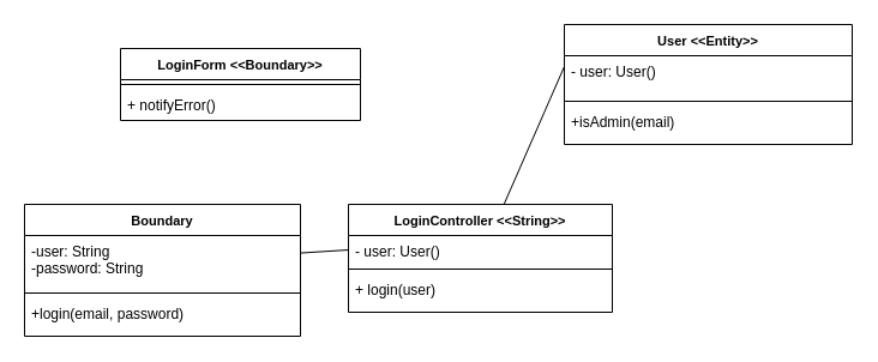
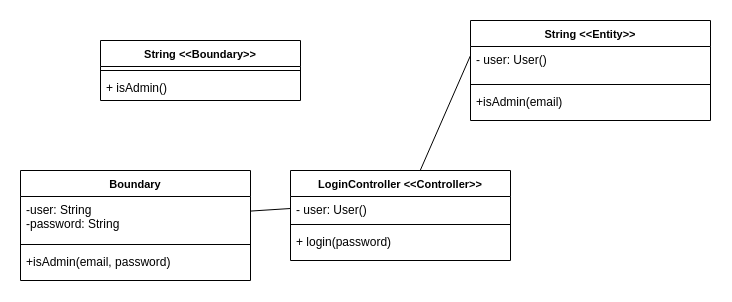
- <mxCell id="9" value="&lt;font style=&quot;font-size: 11px;&quot;&gt;User&amp;nbsp;&lt;/font&gt;&lt;span style=&quot;font-size: 11px; background-color: initial;&quot;&gt;&amp;lt;&amp;lt;Entity&amp;gt;&amp;gt;&lt;/span&gt;" style="swimlane;fontStyle=1;align=center;verticalAlign=top;childLayout=stackLayout;horizontal=1;startSize=26;horizontalStack=0;resizeParent=1;resizeParentMax=0;resizeLast=0;collapsible=1;marginBottom=0;whiteSpace=wrap;html=1;" vertex="1" parent="1"><mxGeometry x="470" y="20" width="240" height="100" as="geometry" /></mxCell>
+ <mxCell id="9" value="&lt;font style=&quot;font-size: 11px;&quot;&gt;String&amp;nbsp;&lt;/font&gt;&lt;span style=&quot;font-size: 11px; background-color: initial;&quot;&gt;&amp;lt;&amp;lt;Entity&amp;gt;&amp;gt;&lt;/span&gt;" style="swimlane;fontStyle=1;align=center;verticalAlign=top;childLayout=stackLayout;horizontal=1;startSize=26;horizontalStack=0;resizeParent=1;resizeParentMax=0;resizeLast=0;collapsible=1;marginBottom=0;whiteSpace=wrap;html=1;" vertex="1" parent="1"><mxGeometry x="470" y="20" width="240" height="100" as="geometry" /></mxCell>
- <mxCell id="2" value="&lt;font style=&quot;font-size: 11px;&quot;&gt;LoginForm&amp;nbsp;&lt;/font&gt;&lt;span style=&quot;font-size: 11px; background-color: initial;&quot;&gt;&amp;lt;&amp;lt;Boundary&amp;gt;&amp;gt;&lt;/span&gt;" style="swimlane;fontStyle=1;align=center;verticalAlign=top;childLayout=stackLayout;horizontal=1;startSize=26;horizontalStack=0;resizeParent=1;resizeParentMax=0;resizeLast=0;collapsible=1;marginBottom=0;whiteSpace=wrap;html=1;" vertex="1" parent="1"><mxGeometry x="100" y="40" width="200" height="60" as="geometry" /></mxCell>
+ <mxCell id="2" value="&lt;font style=&quot;font-size: 11px;&quot;&gt;String&amp;nbsp;&lt;/font&gt;&lt;span style=&quot;font-size: 11px; background-color: initial;&quot;&gt;&amp;lt;&amp;lt;Boundary&amp;gt;&amp;gt;&lt;/span&gt;" style="swimlane;fontStyle=1;align=center;verticalAlign=top;childLayout=stackLayout;horizontal=1;startSize=26;horizontalStack=0;resizeParent=1;resizeParentMax=0;resizeLast=0;collapsible=1;marginBottom=0;whiteSpace=wrap;html=1;" vertex="1" parent="1"><mxGeometry x="100" y="40" width="200" height="60" as="geometry" /></mxCell>
- <mxCell id="4" value="+ notifyError()" style="text;strokeColor=none;fillColor=none;align=left;verticalAlign=top;spacingLeft=4;spacingRight=4;overflow=hidden;rotatable=0;points=[[0,0.5],[1,0.5]];portConstraint=eastwest;whiteSpace=wrap;html=1;" vertex="1" parent="2"><mxGeometry y="34" width="200" height="26" as="geometry" /></mxCell>
+ <mxCell id="4" value="+ isAdmin()" style="text;strokeColor=none;fillColor=none;align=left;verticalAlign=top;spacingLeft=4;spacingRight=4;overflow=hidden;rotatable=0;points=[[0,0.5],[1,0.5]];portConstraint=eastwest;whiteSpace=wrap;html=1;" vertex="1" parent="2"><mxGeometry y="34" width="200" height="26" as="geometry" /></mxCell>
- <mxCell id="5" value="&lt;font style=&quot;font-size: 11px;&quot;&gt;LoginController&amp;nbsp;&lt;/font&gt;&lt;span style=&quot;font-size: 11px; background-color: initial;&quot;&gt;&amp;lt;&amp;lt;String&amp;gt;&amp;gt;&lt;/span&gt;" style="swimlane;fontStyle=1;align=center;verticalAlign=top;childLayout=stackLayout;horizontal=1;startSize=26;horizontalStack=0;resizeParent=1;resizeParentMax=0;resizeLast=0;collapsible=1;marginBottom=0;whiteSpace=wrap;html=1;" vertex="1" parent="1"><mxGeometry x="290" y="170" width="220" height="90" as="geometry" /></mxCell>
+ <mxCell id="5" value="&lt;font style=&quot;font-size: 11px;&quot;&gt;LoginController&amp;nbsp;&lt;/font&gt;&lt;span style=&quot;font-size: 11px; background-color: initial;&quot;&gt;&amp;lt;&amp;lt;Controller&amp;gt;&amp;gt;&lt;/span&gt;" style="swimlane;fontStyle=1;align=center;verticalAlign=top;childLayout=stackLayout;horizontal=1;startSize=26;horizontalStack=0;resizeParent=1;resizeParentMax=0;resizeLast=0;collapsible=1;marginBottom=0;whiteSpace=wrap;html=1;" vertex="1" parent="1"><mxGeometry x="290" y="170" width="220" height="90" as="geometry" /></mxCell>
- <mxCell id="8" value="+ login(user)" style="text;strokeColor=none;fillColor=none;align=left;verticalAlign=top;spacingLeft=4;spacingRight=4;overflow=hidden;rotatable=0;points=[[0,0.5],[1,0.5]];portConstraint=eastwest;whiteSpace=wrap;html=1;" vertex="1" parent="5"><mxGeometry y="58" width="220" height="32" as="geometry" /></mxCell>
+ <mxCell id="8" value="+ login(password)" style="text;strokeColor=none;fillColor=none;align=left;verticalAlign=top;spacingLeft=4;spacingRight=4;overflow=hidden;rotatable=0;points=[[0,0.5],[1,0.5]];portConstraint=eastwest;whiteSpace=wrap;html=1;" vertex="1" parent="5"><mxGeometry y="58" width="220" height="32" as="geometry" /></mxCell>
- <mxCell id="17" value="+login(email, password)" style="text;strokeColor=none;fillColor=none;align=left;verticalAlign=top;spacingLeft=4;spacingRight=4;overflow=hidden;rotatable=0;points=[[0,0.5],[1,0.5]];portConstraint=eastwest;whiteSpace=wrap;html=1;" vertex="1" parent="14"><mxGeometry y="78" width="230" height="32" as="geometry" /></mxCell>
+ <mxCell id="17" value="+isAdmin(email, password)" style="text;strokeColor=none;fillColor=none;align=left;verticalAlign=top;spacingLeft=4;spacingRight=4;overflow=hidden;rotatable=0;points=[[0,0.5],[1,0.5]];portConstraint=eastwest;whiteSpace=wrap;html=1;" vertex="1" parent="14"><mxGeometry y="78" width="230" height="32" as="geometry" /></mxCell>
